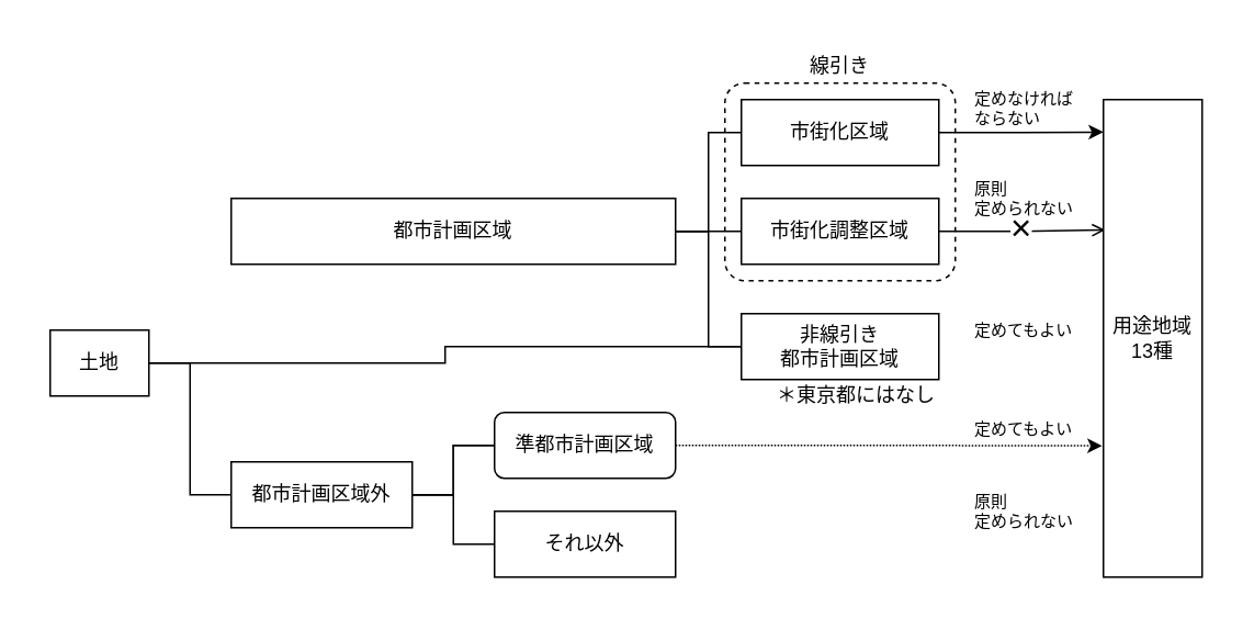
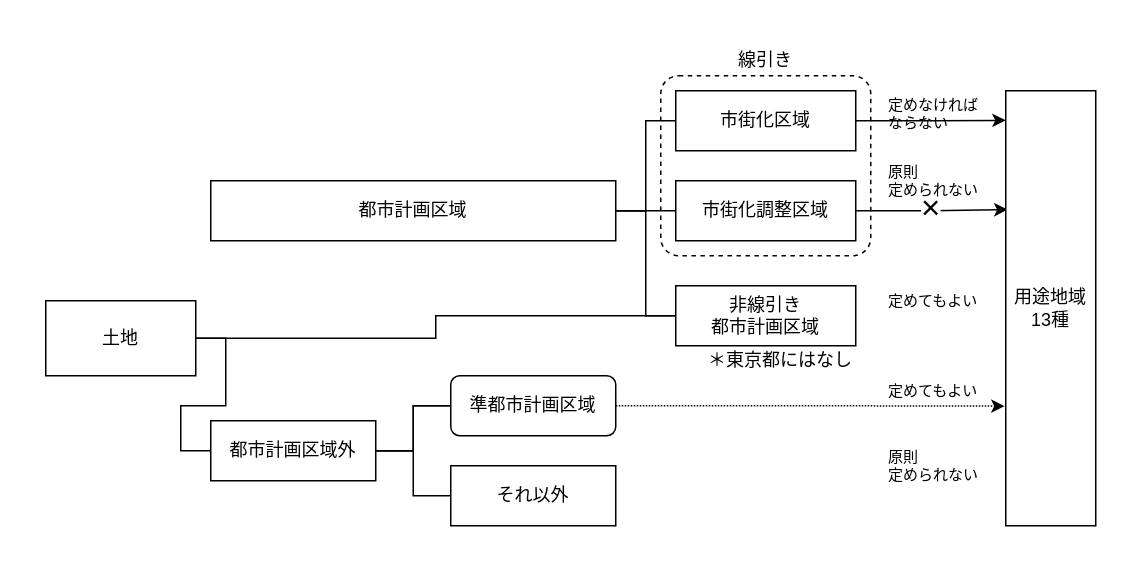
- <mxCell id="26" value="定めなければならない" style="text;html=1;strokeColor=none;align=left;verticalAlign=middle;whiteSpace=wrap;rounded=0;dashed=1;fontSize=10;" vertex="1" parent="1"><mxGeometry x="590" y="50" width="70" height="30" as="geometry" /></mxCell>
+ <mxCell id="26" value="定めなければならない" style="text;html=1;strokeColor=none;align=left;verticalAlign=middle;whiteSpace=wrap;rounded=0;dashed=1;fontSize=10;" vertex="1" parent="1"><mxGeometry x="590" y="60" width="70" height="30" as="geometry" /></mxCell>
- <mxCell id="22" value="×" style="edgeStyle=orthogonalEdgeStyle;rounded=0;orthogonalLoop=1;jettySize=auto;html=1;exitX=1;exitY=0.5;exitDx=0;exitDy=0;entryX=0.02;entryY=0.273;entryDx=0;entryDy=0;entryPerimeter=0;fontSize=22;align=center;endArrow=open;" edge="1" parent="1" source="23" target="25"><mxGeometry relative="1" as="geometry" /></mxCell>
+ <mxCell id="22" value="×" style="edgeStyle=orthogonalEdgeStyle;rounded=0;orthogonalLoop=1;jettySize=auto;html=1;exitX=1;exitY=0.5;exitDx=0;exitDy=0;entryX=0.02;entryY=0.273;entryDx=0;entryDy=0;entryPerimeter=0;fontSize=22;align=center;" edge="1" parent="1" source="23" target="25"><mxGeometry relative="1" as="geometry" /></mxCell>
- <mxCell id="8" value="土地" style="rounded=0;whiteSpace=wrap;html=1;" parent="1" vertex="1"><mxGeometry x="30" y="200" width="60" height="40" as="geometry" /></mxCell>
+ <mxCell id="8" value="土地" style="rounded=0;whiteSpace=wrap;html=1;" parent="1" vertex="1"><mxGeometry x="30" y="200" width="100" height="50" as="geometry" /></mxCell>
